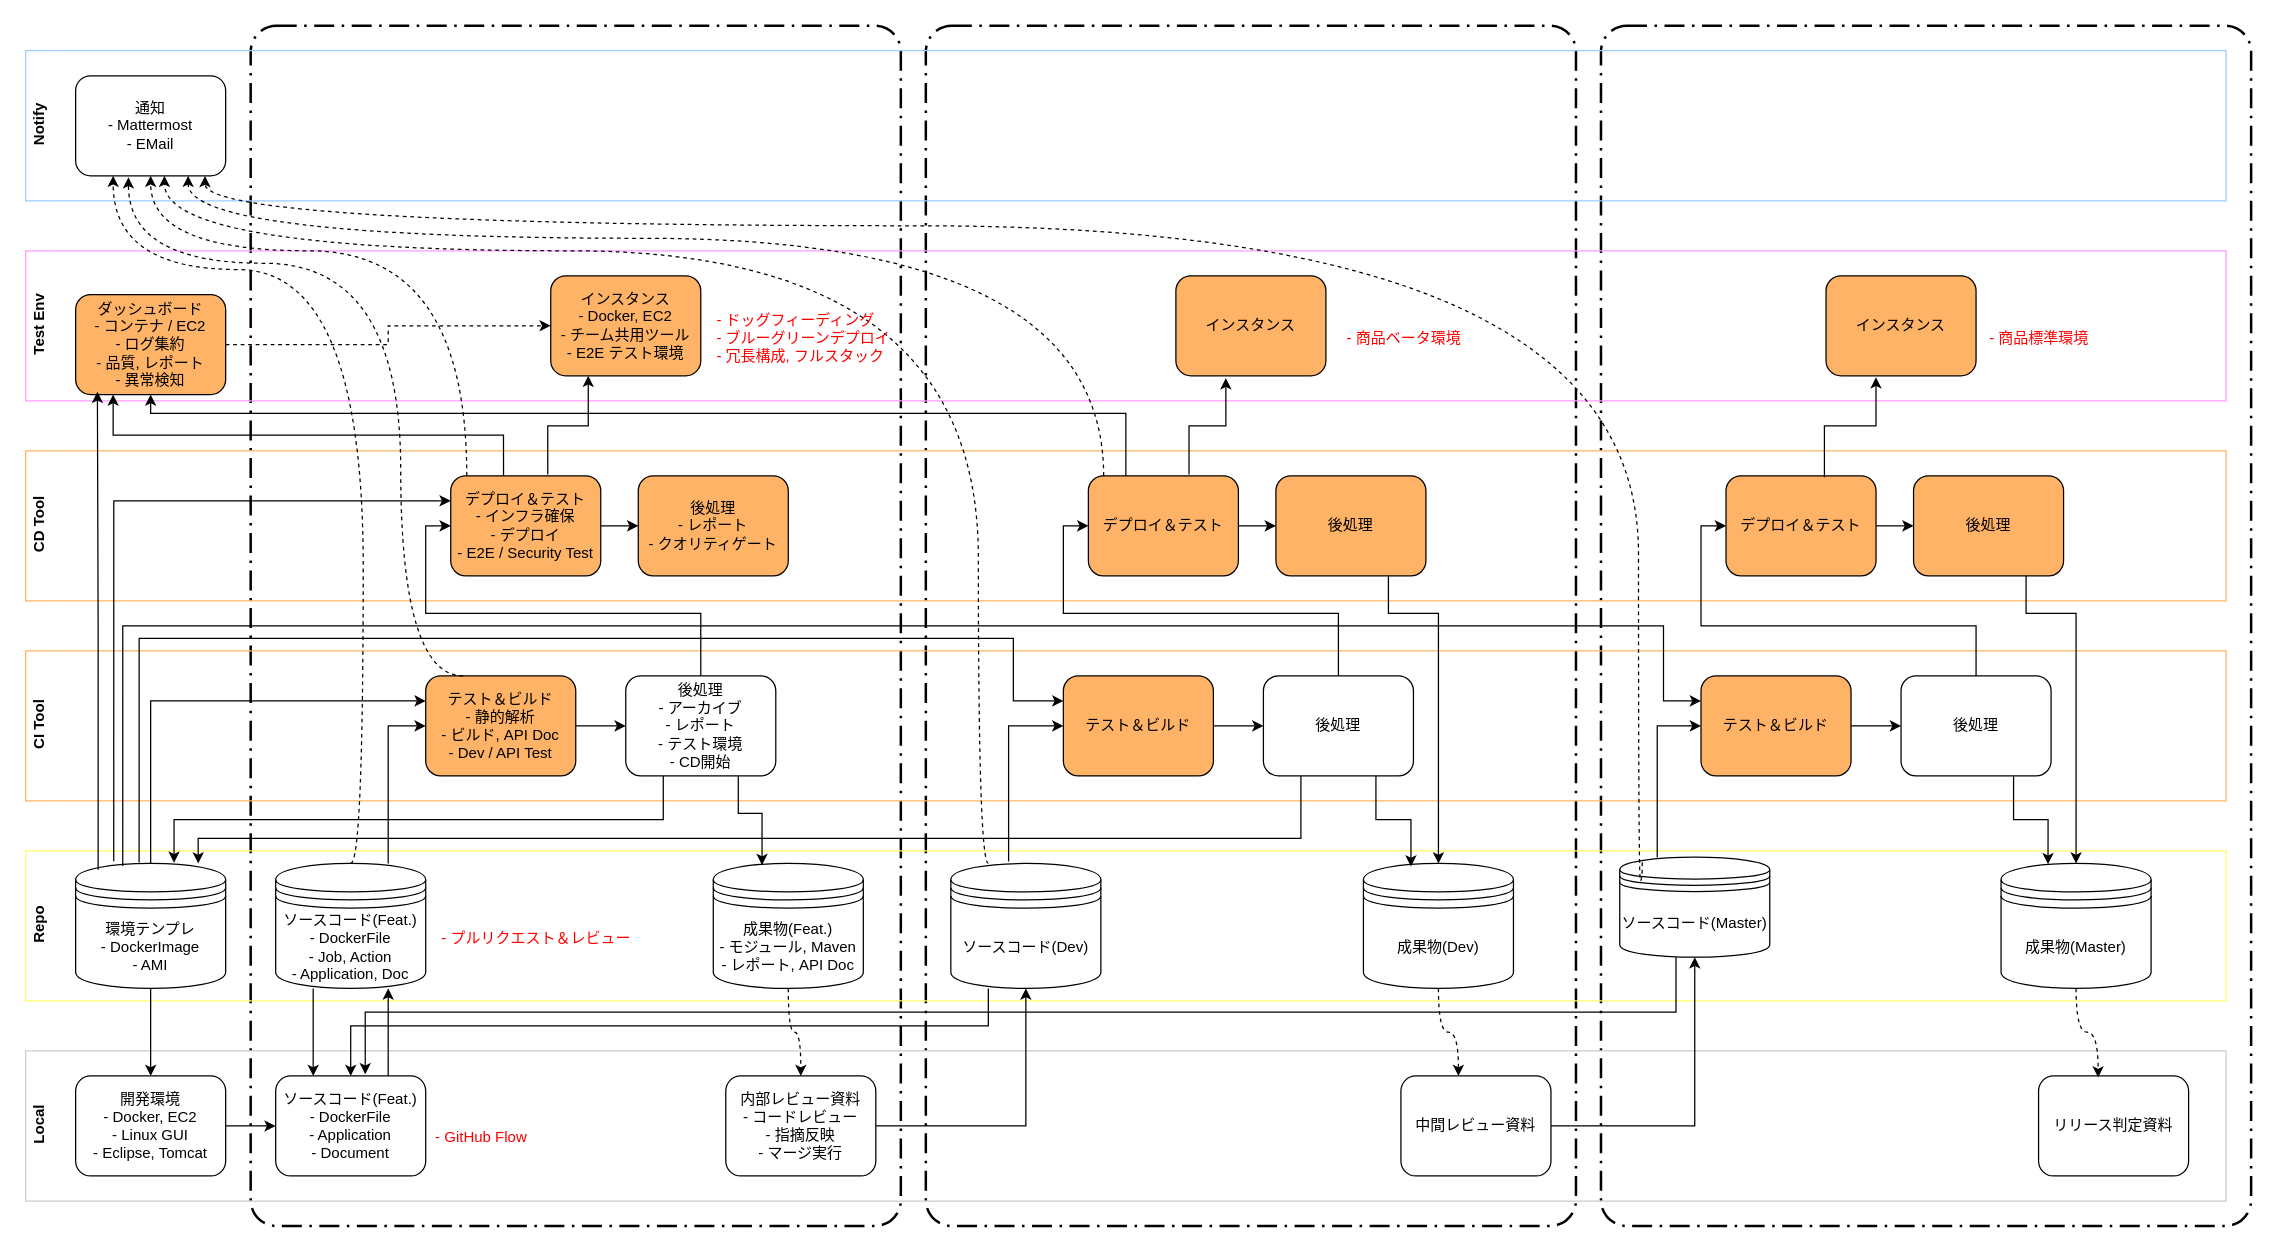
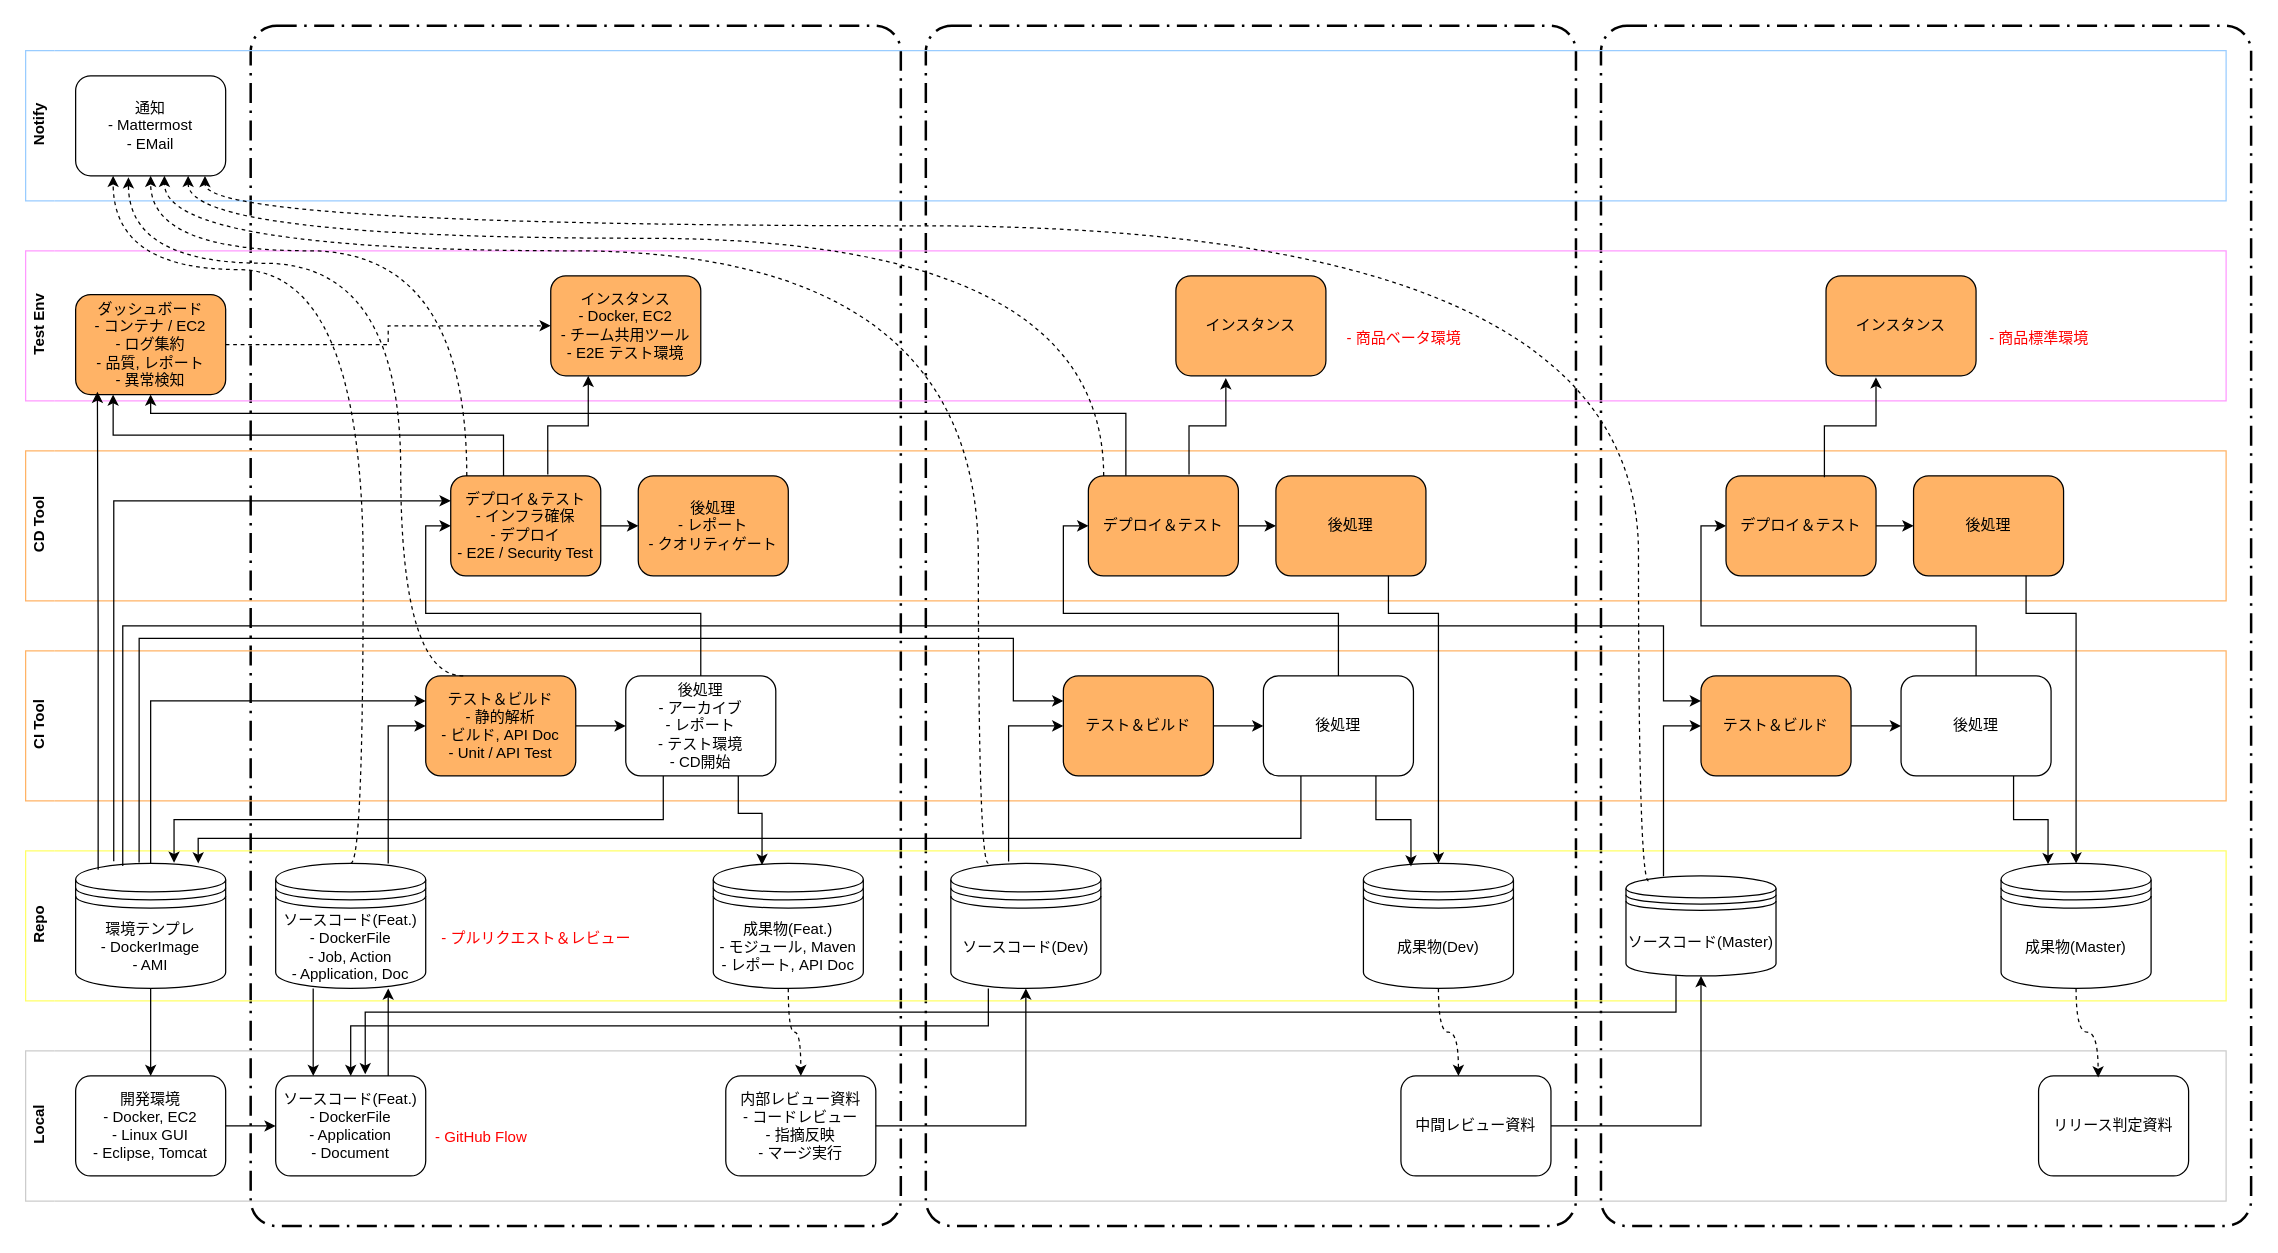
- <mxCell id="86" value="- ドッグフィーディング&lt;br&gt;&lt;div&gt;&lt;span&gt;- ブルーグリーンデプロイ&lt;/span&gt;&lt;/div&gt;&lt;div&gt;&lt;span&gt;- 冗長構成, フルスタック&lt;/span&gt;&lt;/div&gt;" style="text;html=1;strokeColor=none;fillColor=none;align=left;verticalAlign=middle;whiteSpace=wrap;rounded=0;fontColor=#FF0000;" parent="1" vertex="1"><mxGeometry x="571" y="244.5" width="145" height="51" as="geometry" /></mxCell>
- <mxCell id="37" value="テスト＆ビルド&lt;br&gt;- 静的解析&lt;br&gt;- ビルド, API Doc&lt;br&gt;- Dev / API Test" style="shape=ext;rounded=1;html=1;whiteSpace=wrap;fillColor=#FFB366;" parent="35" vertex="1"><mxGeometry x="320" y="20" width="120" height="80" as="geometry" /></mxCell>
+ <mxCell id="37" value="テスト＆ビルド&lt;br&gt;- 静的解析&lt;br&gt;- ビルド, API Doc&lt;br&gt;- Unit / API Test" style="shape=ext;rounded=1;html=1;whiteSpace=wrap;fillColor=#FFB366;" parent="35" vertex="1"><mxGeometry x="320" y="20" width="120" height="80" as="geometry" /></mxCell>
- <mxCell id="27" value="ソースコード(Master)" style="shape=datastore;whiteSpace=wrap;html=1;strokeColor=#000000;fillColor=#ffffff;gradientColor=none;" parent="23" vertex="1"><mxGeometry x="1275" y="5" width="120" height="80" as="geometry" /></mxCell>
+ <mxCell id="27" value="ソースコード(Master)" style="shape=datastore;whiteSpace=wrap;html=1;strokeColor=#000000;fillColor=#ffffff;gradientColor=none;" parent="23" vertex="1"><mxGeometry x="1280" y="20" width="120" height="80" as="geometry" /></mxCell>
